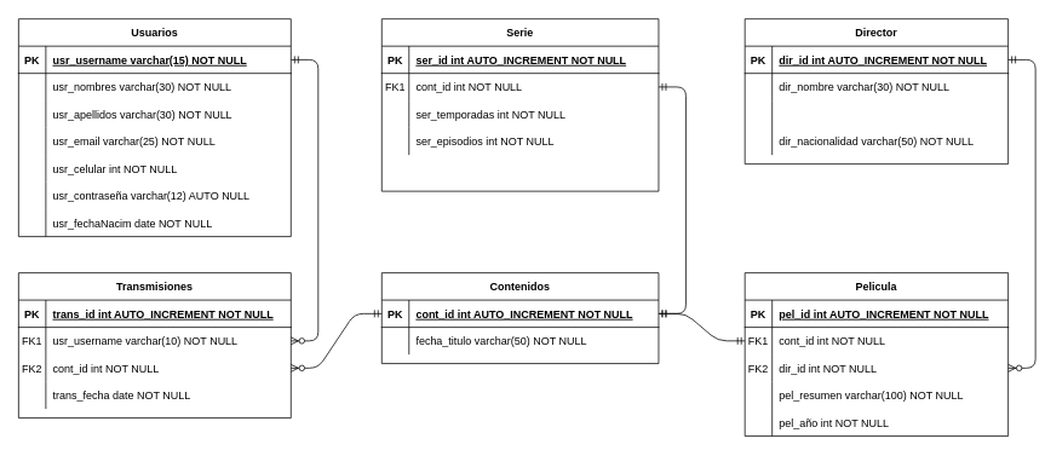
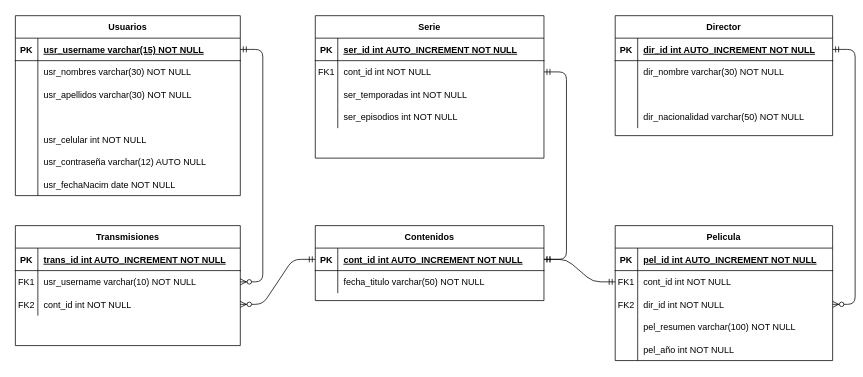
- <mxCell id="28" value="usr_email varchar(25) NOT NULL" style="shape=partialRectangle;overflow=hidden;connectable=0;fillColor=none;top=0;left=0;bottom=0;right=0;align=left;spacingLeft=6;" vertex="1" parent="26"><mxGeometry x="30" width="270" height="30" as="geometry" /></mxCell>
- <mxCell id="15" value="trans_fecha date NOT NULL" style="shape=partialRectangle;overflow=hidden;connectable=0;fillColor=none;top=0;left=0;bottom=0;right=0;align=left;spacingLeft=6;" vertex="1" parent="13"><mxGeometry x="30" width="270" height="30" as="geometry" /></mxCell>
